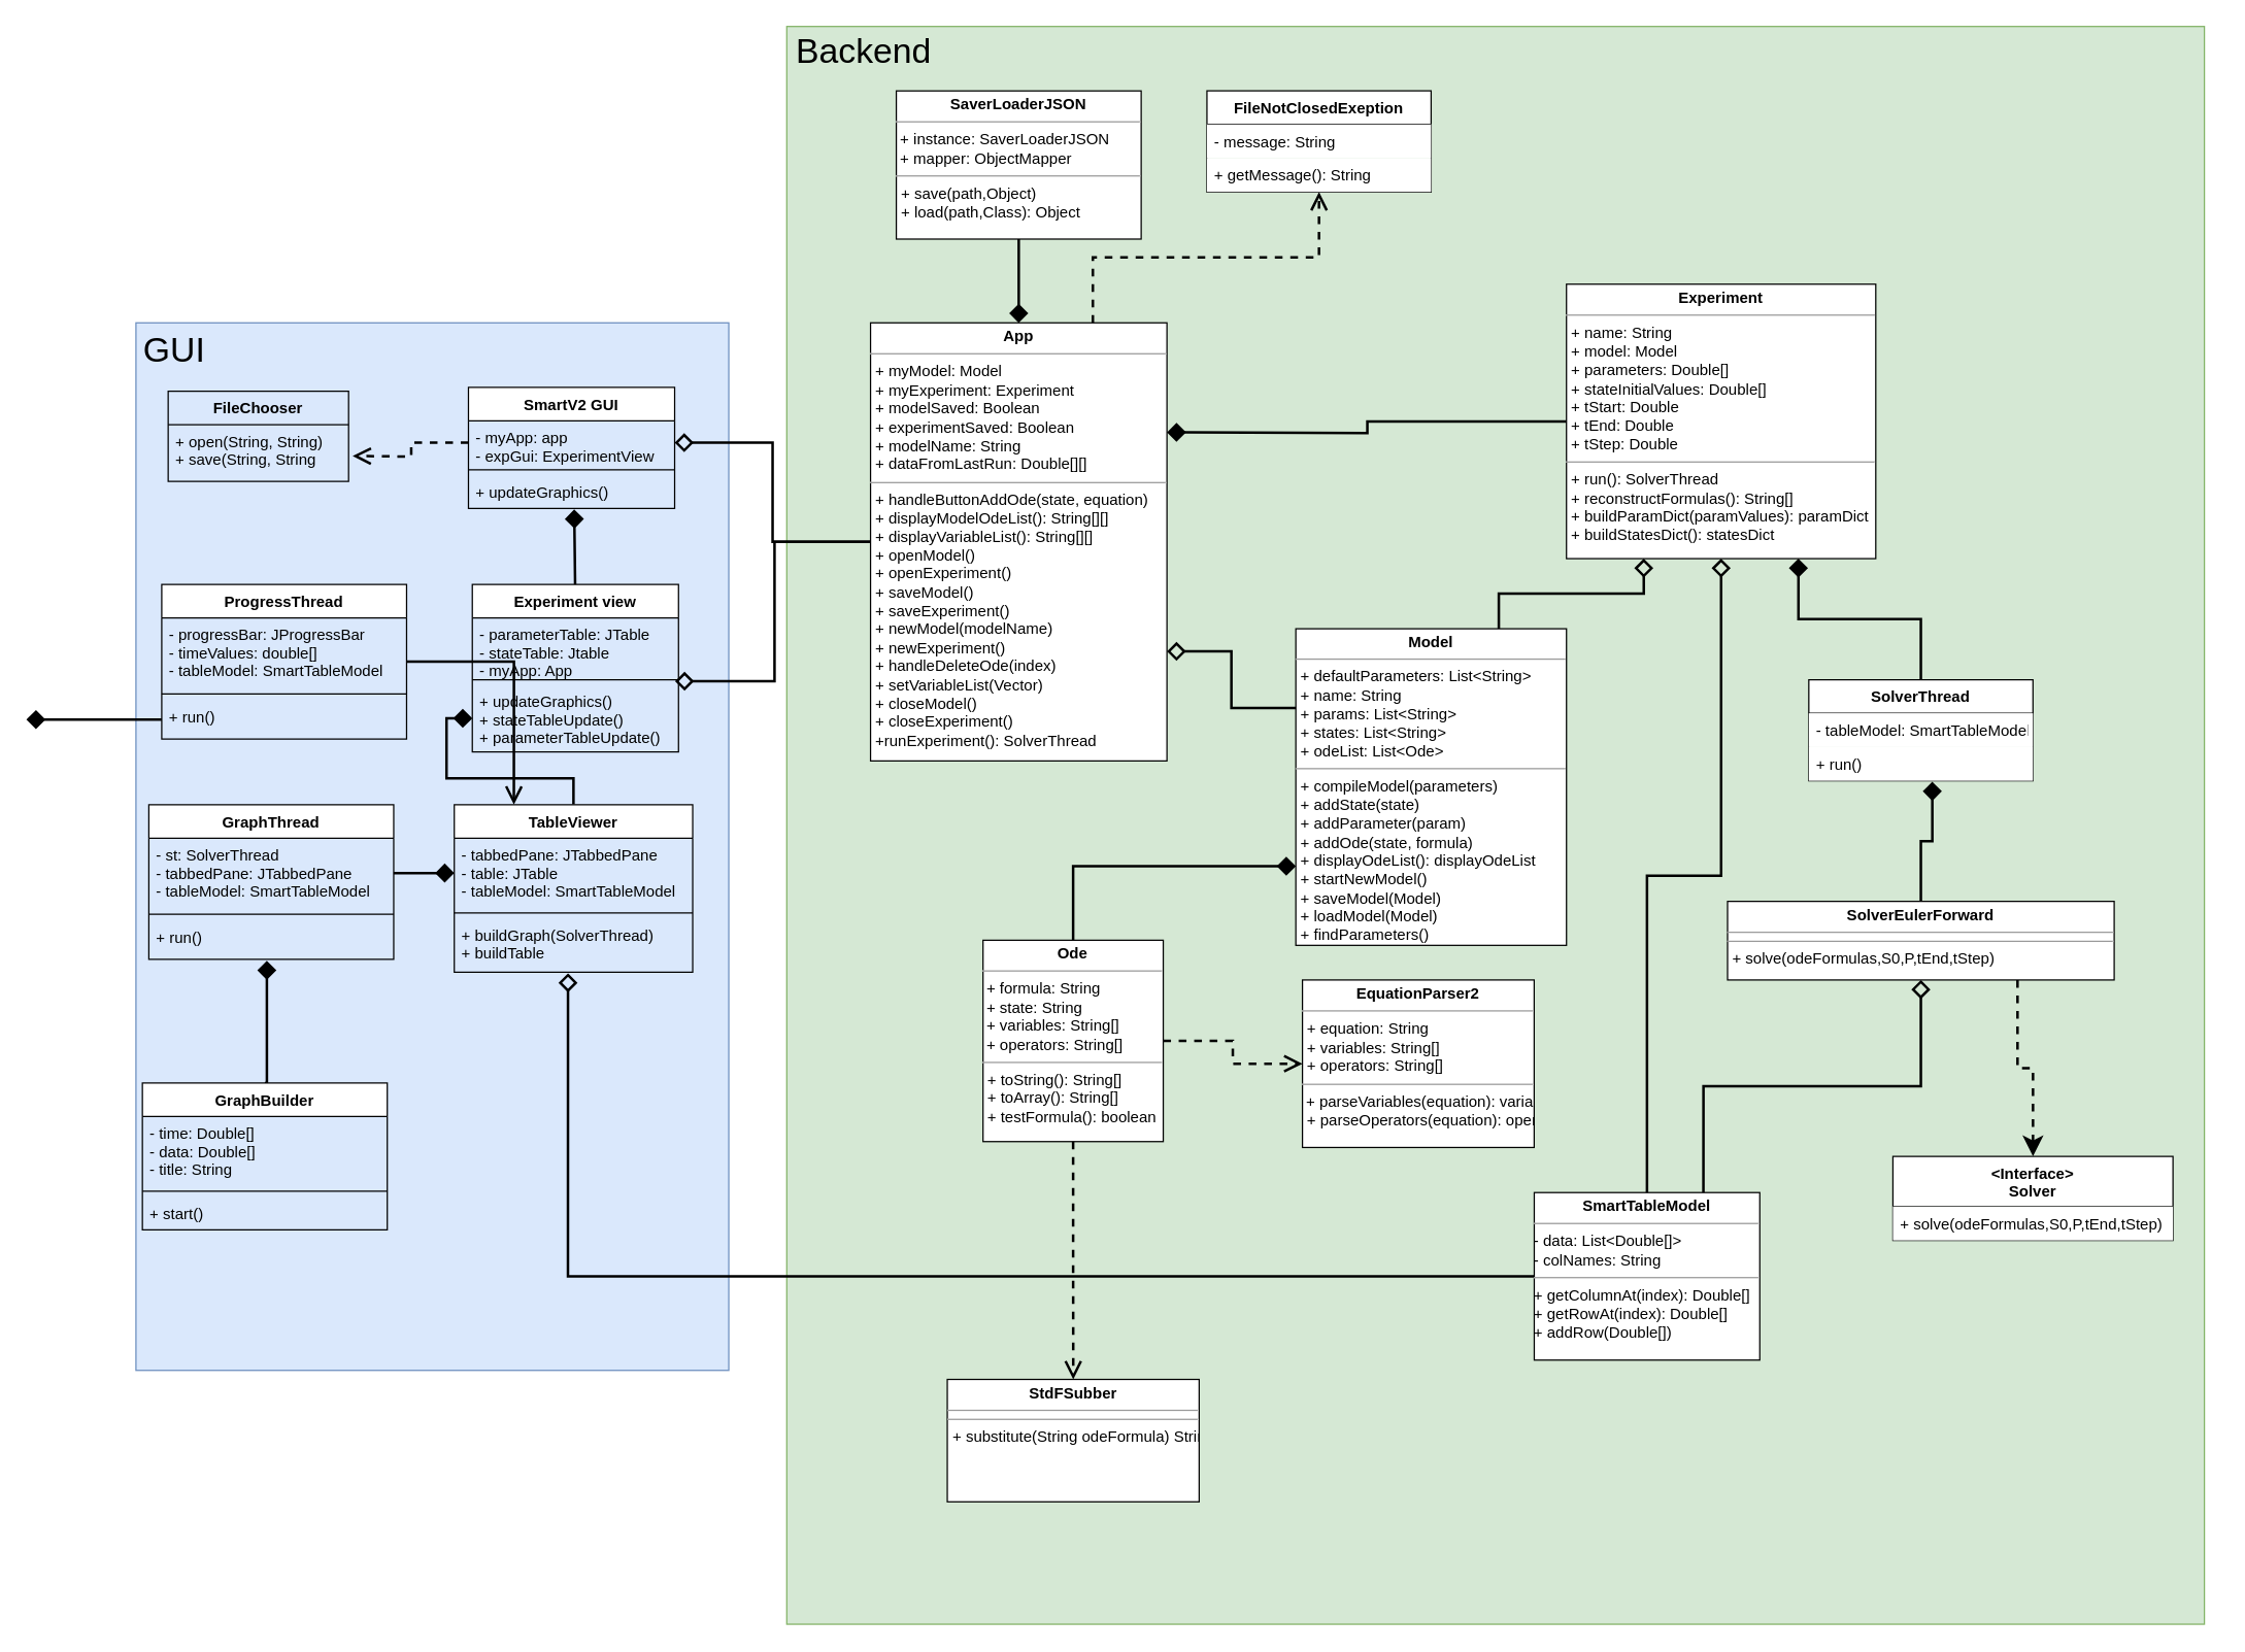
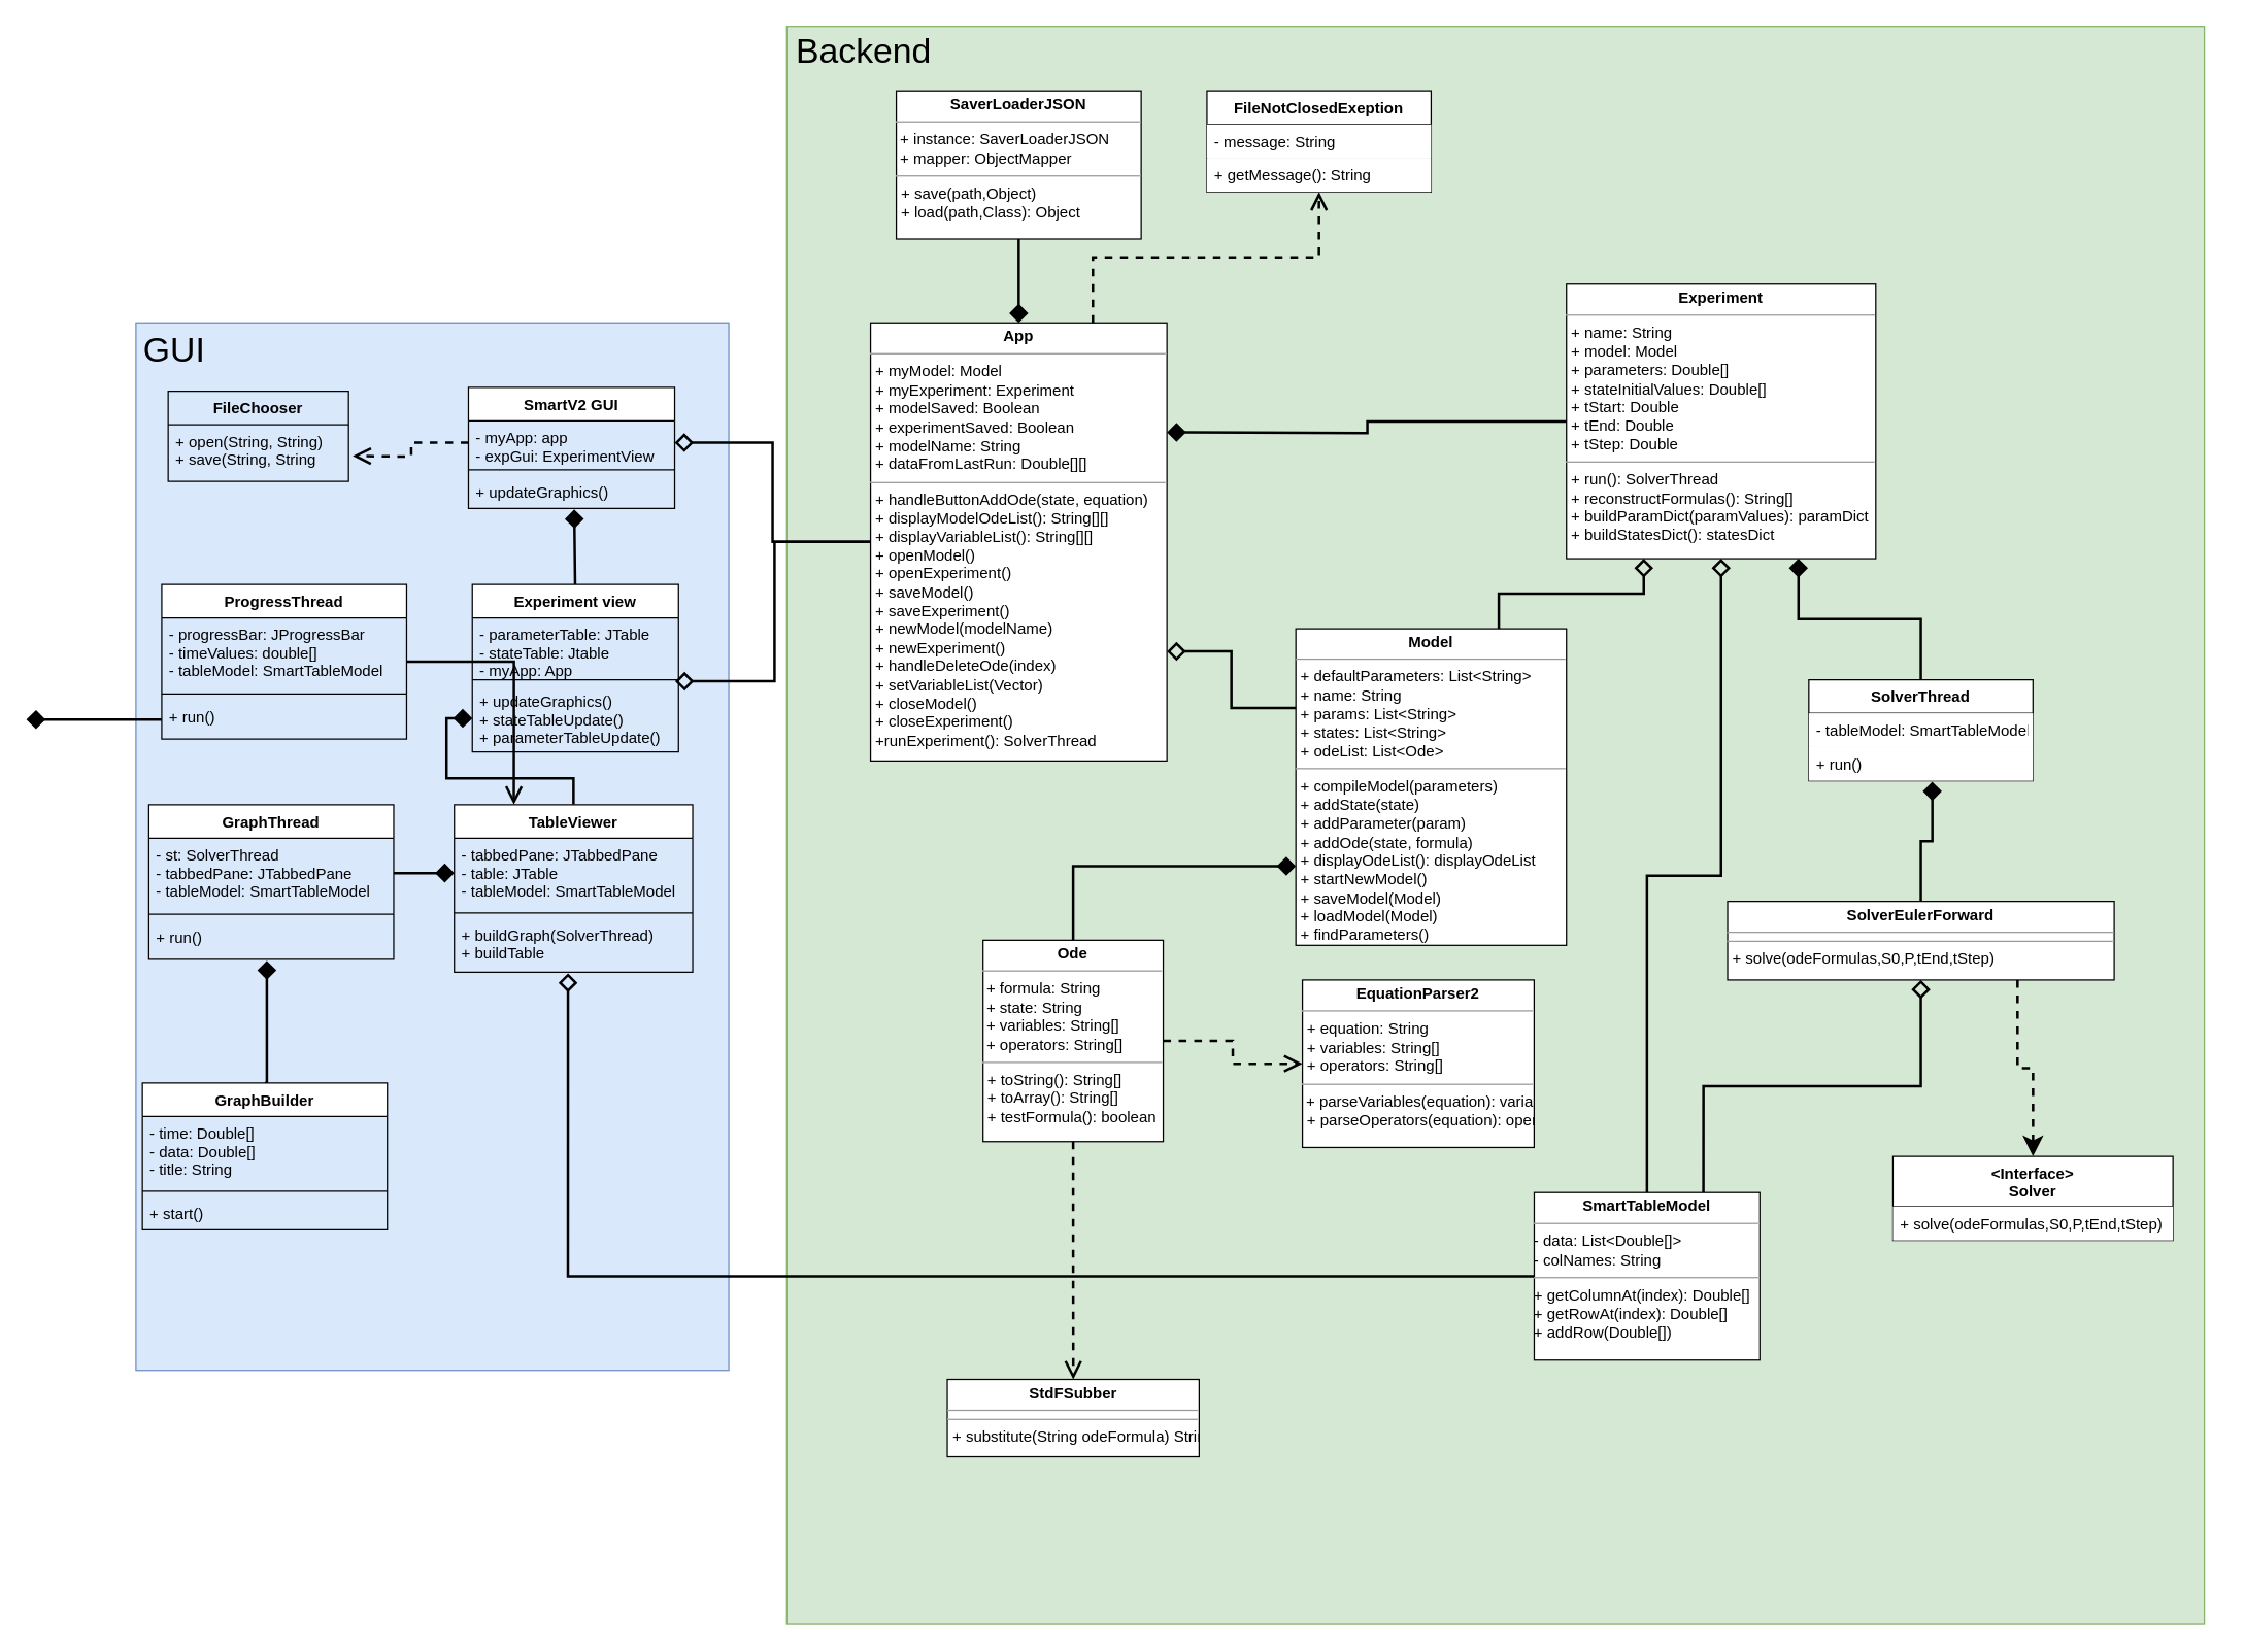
- <mxCell id="11" value="&lt;p style=&quot;margin: 0px ; margin-top: 4px ; text-align: center&quot;&gt;&lt;b&gt;StdFSubber&lt;br&gt;&lt;/b&gt;&lt;/p&gt;&lt;hr size=&quot;1&quot;&gt;&lt;hr size=&quot;1&quot;&gt;&lt;p style=&quot;margin: 0px ; margin-left: 4px&quot;&gt;+ substitute(String odeFormula) String&lt;br&gt;&lt;/p&gt;&lt;p style=&quot;margin: 0px ; margin-left: 4px&quot;&gt;&lt;br&gt;&lt;/p&gt;" style="verticalAlign=top;align=left;overflow=fill;fontSize=12;fontFamily=Helvetica;html=1;" parent="1" vertex="1"><mxGeometry x="734.556" y="1070" width="195.423" height="95" as="geometry" /></mxCell>
+ <mxCell id="11" value="&lt;p style=&quot;margin: 0px ; margin-top: 4px ; text-align: center&quot;&gt;&lt;b&gt;StdFSubber&lt;br&gt;&lt;/b&gt;&lt;/p&gt;&lt;hr size=&quot;1&quot;&gt;&lt;hr size=&quot;1&quot;&gt;&lt;p style=&quot;margin: 0px ; margin-left: 4px&quot;&gt;+ substitute(String odeFormula) String&lt;br&gt;&lt;/p&gt;&lt;p style=&quot;margin: 0px ; margin-left: 4px&quot;&gt;&lt;br&gt;&lt;/p&gt;" style="verticalAlign=top;align=left;overflow=fill;fontSize=12;fontFamily=Helvetica;html=1;" parent="1" vertex="1"><mxGeometry x="734.556" y="1070" width="195.423" height="60" as="geometry" /></mxCell>
